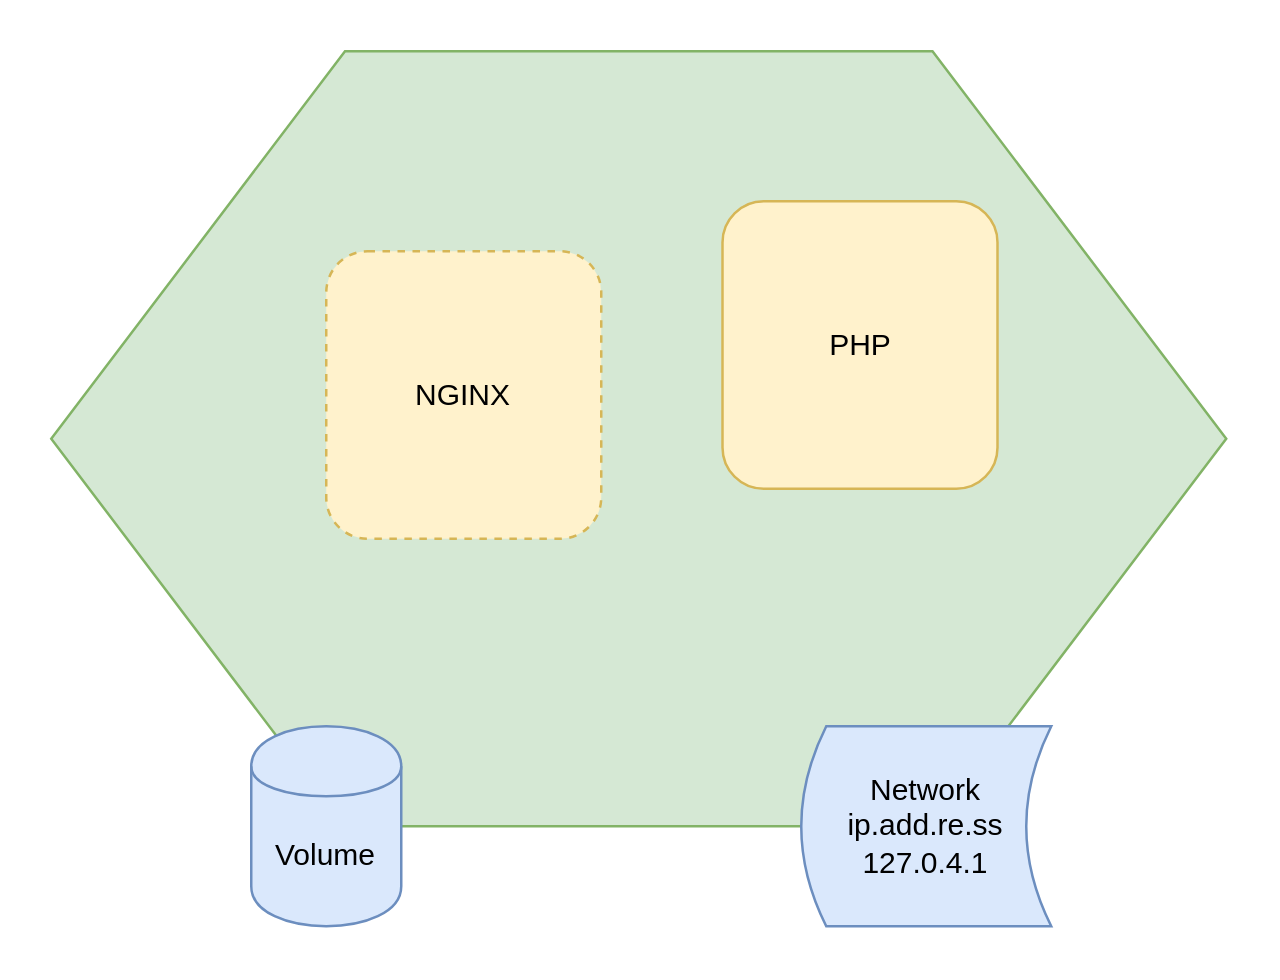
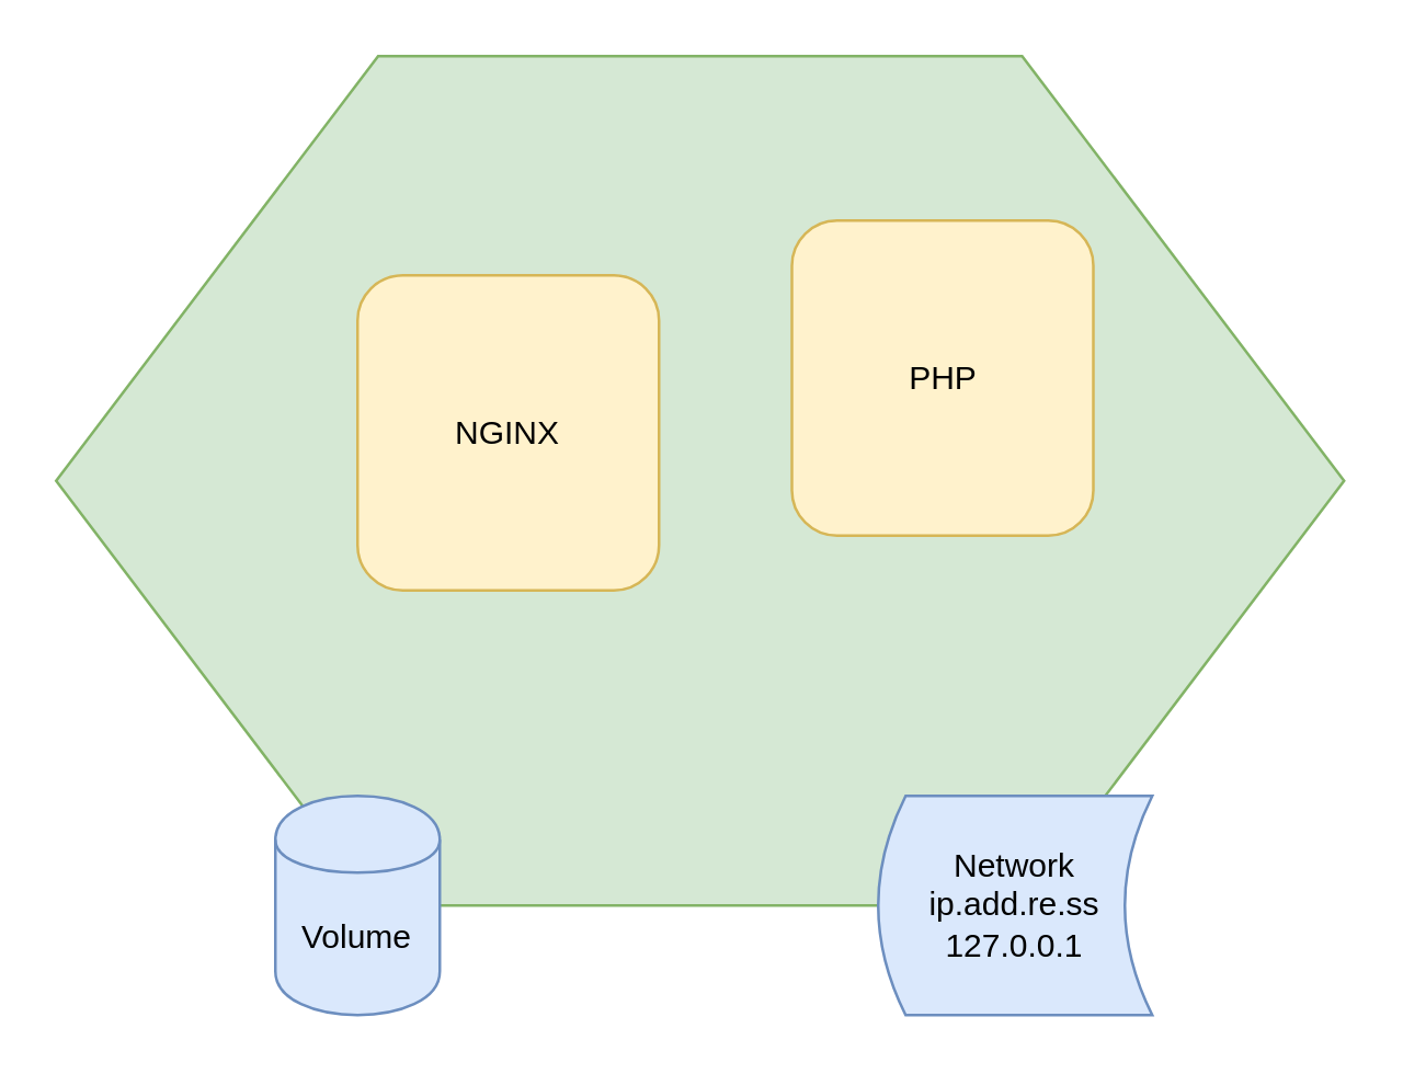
- <mxCell id="5" value="NGINX" style="rounded=1;whiteSpace=wrap;html=1;fillColor=#fff2cc;strokeColor=#d6b656;dashed=1;" vertex="1" parent="1"><mxGeometry x="130" y="100" width="110" height="115" as="geometry" /></mxCell>
+ <mxCell id="5" value="NGINX" style="rounded=1;whiteSpace=wrap;html=1;fillColor=#fff2cc;strokeColor=#d6b656;" vertex="1" parent="1"><mxGeometry x="130" y="100" width="110" height="115" as="geometry" /></mxCell>
- <mxCell id="4" value="Network&lt;br&gt;ip.add.re.ss&lt;br&gt;127.0.4.1" style="shape=dataStorage;whiteSpace=wrap;html=1;fillColor=#dae8fc;strokeColor=#6c8ebf;" vertex="1" parent="1"><mxGeometry x="320" y="290" width="100" height="80" as="geometry" /></mxCell>
+ <mxCell id="4" value="Network&lt;br&gt;ip.add.re.ss&lt;br&gt;127.0.0.1" style="shape=dataStorage;whiteSpace=wrap;html=1;fillColor=#dae8fc;strokeColor=#6c8ebf;" vertex="1" parent="1"><mxGeometry x="320" y="290" width="100" height="80" as="geometry" /></mxCell>
